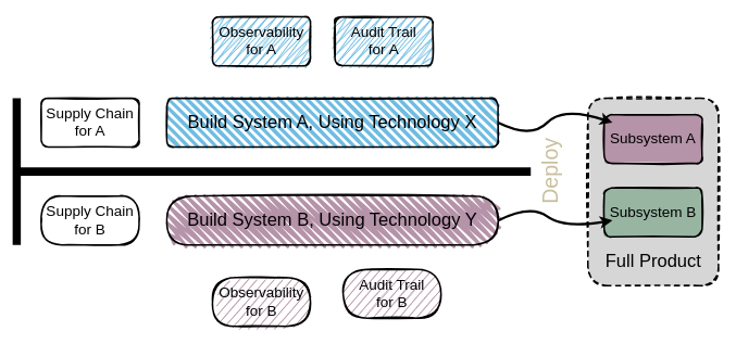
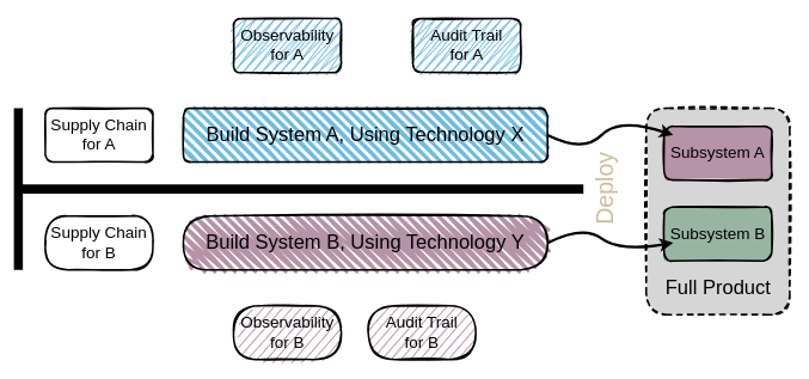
- <mxCell id="6" value="&lt;font style=&quot;font-size: 18px;&quot;&gt;Audit Trail&lt;br&gt;for A&lt;/font&gt;" style="rounded=1;whiteSpace=wrap;html=1;sketch=1;fillStyle=zigzag;strokeWidth=2;fontSize=16;fillColor=#6FBCE2;" vertex="1" parent="1"><mxGeometry x="410" y="20" width="120" height="60" as="geometry" /></mxCell>
+ <mxCell id="6" value="&lt;font style=&quot;font-size: 18px;&quot;&gt;Audit Trail&lt;br&gt;for A&lt;/font&gt;" style="rounded=1;whiteSpace=wrap;html=1;sketch=1;fillStyle=zigzag;strokeWidth=2;fontSize=16;fillColor=#6FBCE2;" vertex="1" parent="1"><mxGeometry x="460" y="20" width="120" height="60" as="geometry" /></mxCell>
- <mxCell id="10" value="&lt;font style=&quot;font-size: 18px;&quot;&gt;Audit Trail&lt;br&gt;for B&lt;/font&gt;" style="rounded=1;whiteSpace=wrap;html=1;sketch=1;fillStyle=auto;strokeWidth=2;fontSize=16;fillColor=#B593A8;arcSize=50;" vertex="1" parent="1"><mxGeometry x="420" y="330" width="120" height="60" as="geometry" /></mxCell>
+ <mxCell id="10" value="&lt;font style=&quot;font-size: 18px;&quot;&gt;Audit Trail&lt;br&gt;for B&lt;/font&gt;" style="rounded=1;whiteSpace=wrap;html=1;sketch=1;fillStyle=auto;strokeWidth=2;fontSize=16;fillColor=#B593A8;arcSize=50;" vertex="1" parent="1"><mxGeometry x="410" y="340" width="120" height="60" as="geometry" /></mxCell>
